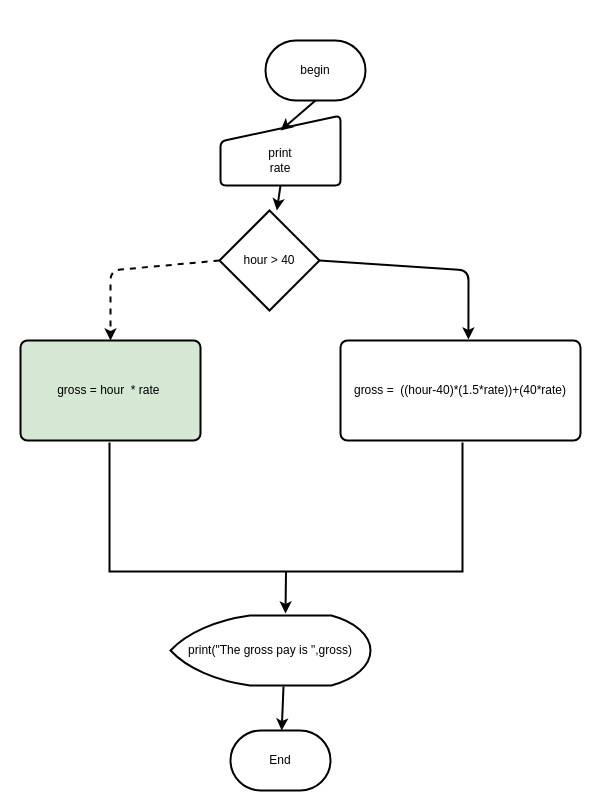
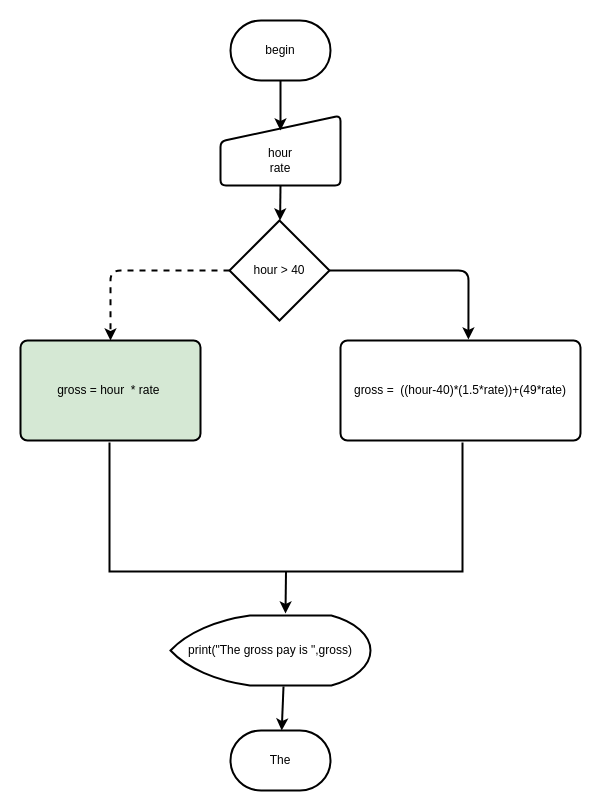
- <mxCell id="2" value="begin" style="strokeWidth=2;html=1;shape=mxgraph.flowchart.terminator;whiteSpace=wrap;" vertex="1" parent="1"><mxGeometry x="265" y="40" width="100" height="60" as="geometry" /></mxCell>
+ <mxCell id="2" value="begin" style="strokeWidth=2;html=1;shape=mxgraph.flowchart.terminator;whiteSpace=wrap;" vertex="1" parent="1"><mxGeometry x="230" y="20" width="100" height="60" as="geometry" /></mxCell>
- <mxCell id="4" value="print&lt;br&gt;rate&lt;br&gt;" style="text;html=1;strokeColor=none;fillColor=none;align=center;verticalAlign=middle;whiteSpace=wrap;rounded=0;" vertex="1" parent="1"><mxGeometry x="230" y="140" width="100" height="40" as="geometry" /></mxCell>
+ <mxCell id="4" value="hour&lt;br&gt;rate&lt;br&gt;" style="text;html=1;strokeColor=none;fillColor=none;align=center;verticalAlign=middle;whiteSpace=wrap;rounded=0;" vertex="1" parent="1"><mxGeometry x="230" y="140" width="100" height="40" as="geometry" /></mxCell>
- <mxCell id="6" value="hour &amp;gt; 40" style="strokeWidth=2;html=1;shape=mxgraph.flowchart.decision;whiteSpace=wrap;" vertex="1" parent="1"><mxGeometry x="219" y="210" width="100" height="100" as="geometry" /></mxCell>
+ <mxCell id="6" value="hour &amp;gt; 40" style="strokeWidth=2;html=1;shape=mxgraph.flowchart.decision;whiteSpace=wrap;" vertex="1" parent="1"><mxGeometry x="229" y="220" width="100" height="100" as="geometry" /></mxCell>
- <mxCell id="8" value="gross = &amp;nbsp;((hour-40)*(1.5*rate))+(40*rate)&lt;br&gt;" style="rounded=1;whiteSpace=wrap;html=1;absoluteArcSize=1;arcSize=14;strokeWidth=2;" vertex="1" parent="1"><mxGeometry x="340" y="340" width="240" height="100" as="geometry" /></mxCell>
+ <mxCell id="8" value="gross = &amp;nbsp;((hour-40)*(1.5*rate))+(49*rate)&lt;br&gt;" style="rounded=1;whiteSpace=wrap;html=1;absoluteArcSize=1;arcSize=14;strokeWidth=2;" vertex="1" parent="1"><mxGeometry x="340" y="340" width="240" height="100" as="geometry" /></mxCell>
- <mxCell id="13" value="End" style="strokeWidth=2;html=1;shape=mxgraph.flowchart.terminator;whiteSpace=wrap;" vertex="1" parent="1"><mxGeometry x="230" y="730" width="100" height="60" as="geometry" /></mxCell>
+ <mxCell id="13" value="The" style="strokeWidth=2;html=1;shape=mxgraph.flowchart.terminator;whiteSpace=wrap;" vertex="1" parent="1"><mxGeometry x="230" y="730" width="100" height="60" as="geometry" /></mxCell>
